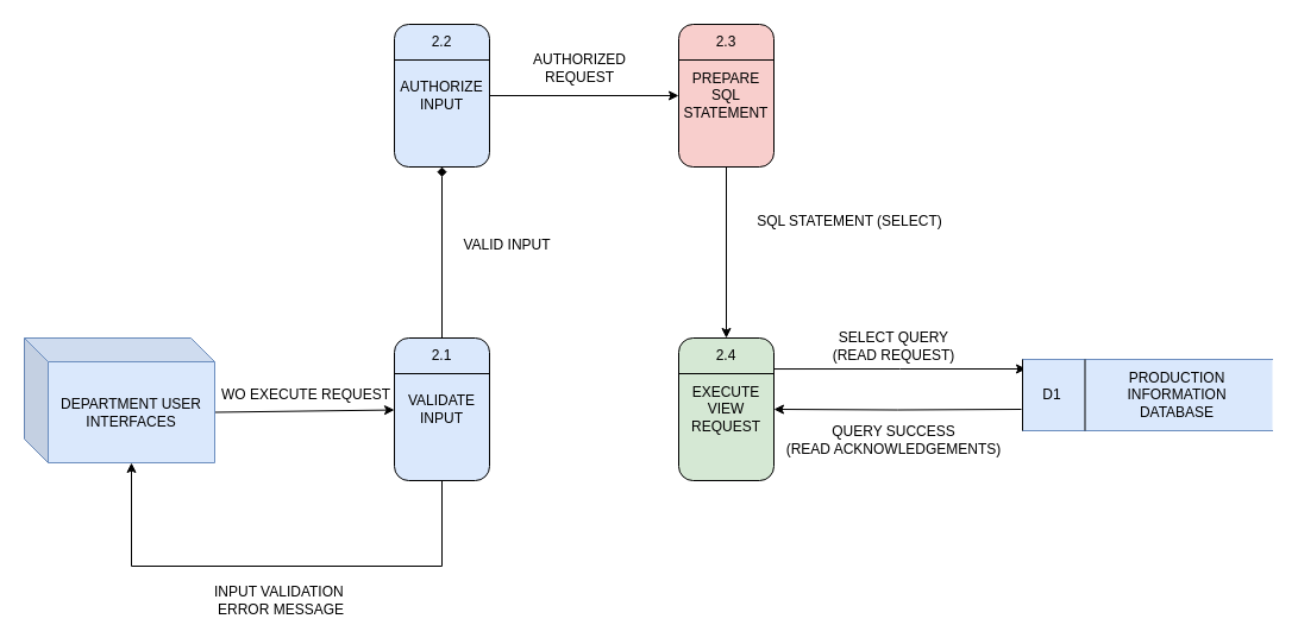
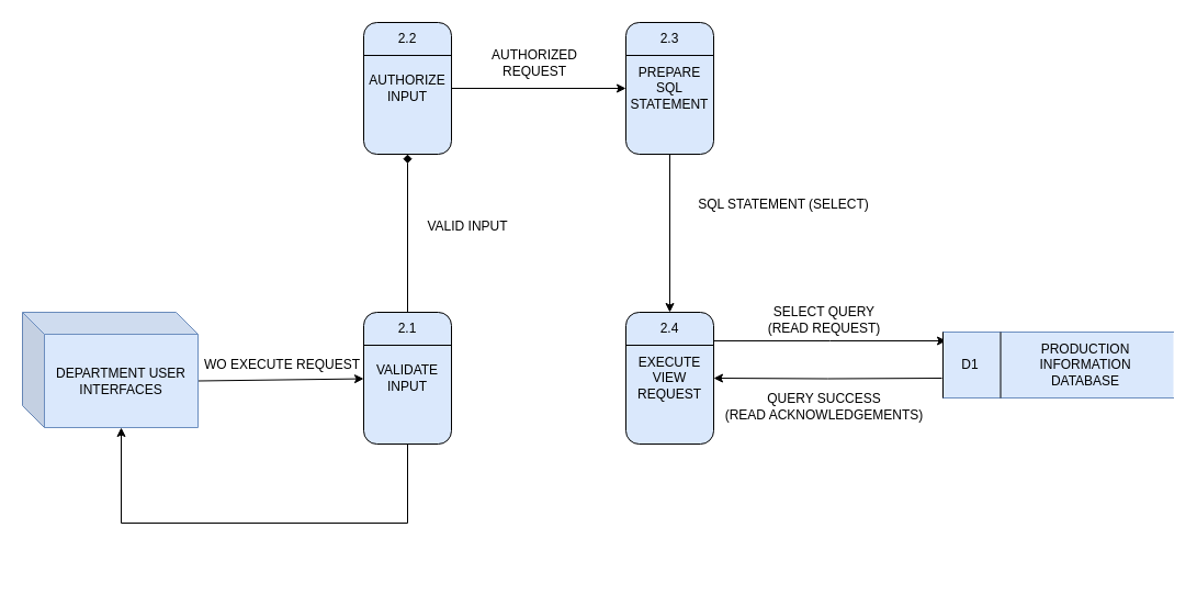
- <mxCell id="18" value="PREPARE SQL&lt;br&gt;STATEMENT" style="rounded=1;whiteSpace=wrap;html=1;fillColor=#f8cecc;strokeColor=default;" parent="1" vertex="1"><mxGeometry x="570" y="20" width="80" height="120" as="geometry" /></mxCell>
+ <mxCell id="18" value="PREPARE SQL&lt;br&gt;STATEMENT" style="rounded=1;whiteSpace=wrap;html=1;fillColor=#dae8fc;strokeColor=default;" parent="1" vertex="1"><mxGeometry x="570" y="20" width="80" height="120" as="geometry" /></mxCell>
- <mxCell id="23" value="EXECUTE&lt;div&gt;VIEW REQUEST&lt;/div&gt;" style="rounded=1;whiteSpace=wrap;html=1;fillColor=#d5e8d4;strokeColor=default;" parent="1" vertex="1"><mxGeometry x="570" y="284" width="80" height="120" as="geometry" /></mxCell>
+ <mxCell id="23" value="EXECUTE&lt;div&gt;VIEW REQUEST&lt;/div&gt;" style="rounded=1;whiteSpace=wrap;html=1;fillColor=#dae8fc;strokeColor=default;" parent="1" vertex="1"><mxGeometry x="570" y="284" width="80" height="120" as="geometry" /></mxCell>
- <mxCell id="11" value="INPUT VALIDATION&amp;nbsp;&lt;div&gt;ERROR MESSAGE&lt;/div&gt;" style="text;html=1;align=center;verticalAlign=middle;whiteSpace=wrap;rounded=0;" parent="1" vertex="1"><mxGeometry x="141" y="490" width="190" height="30" as="geometry" /></mxCell>
